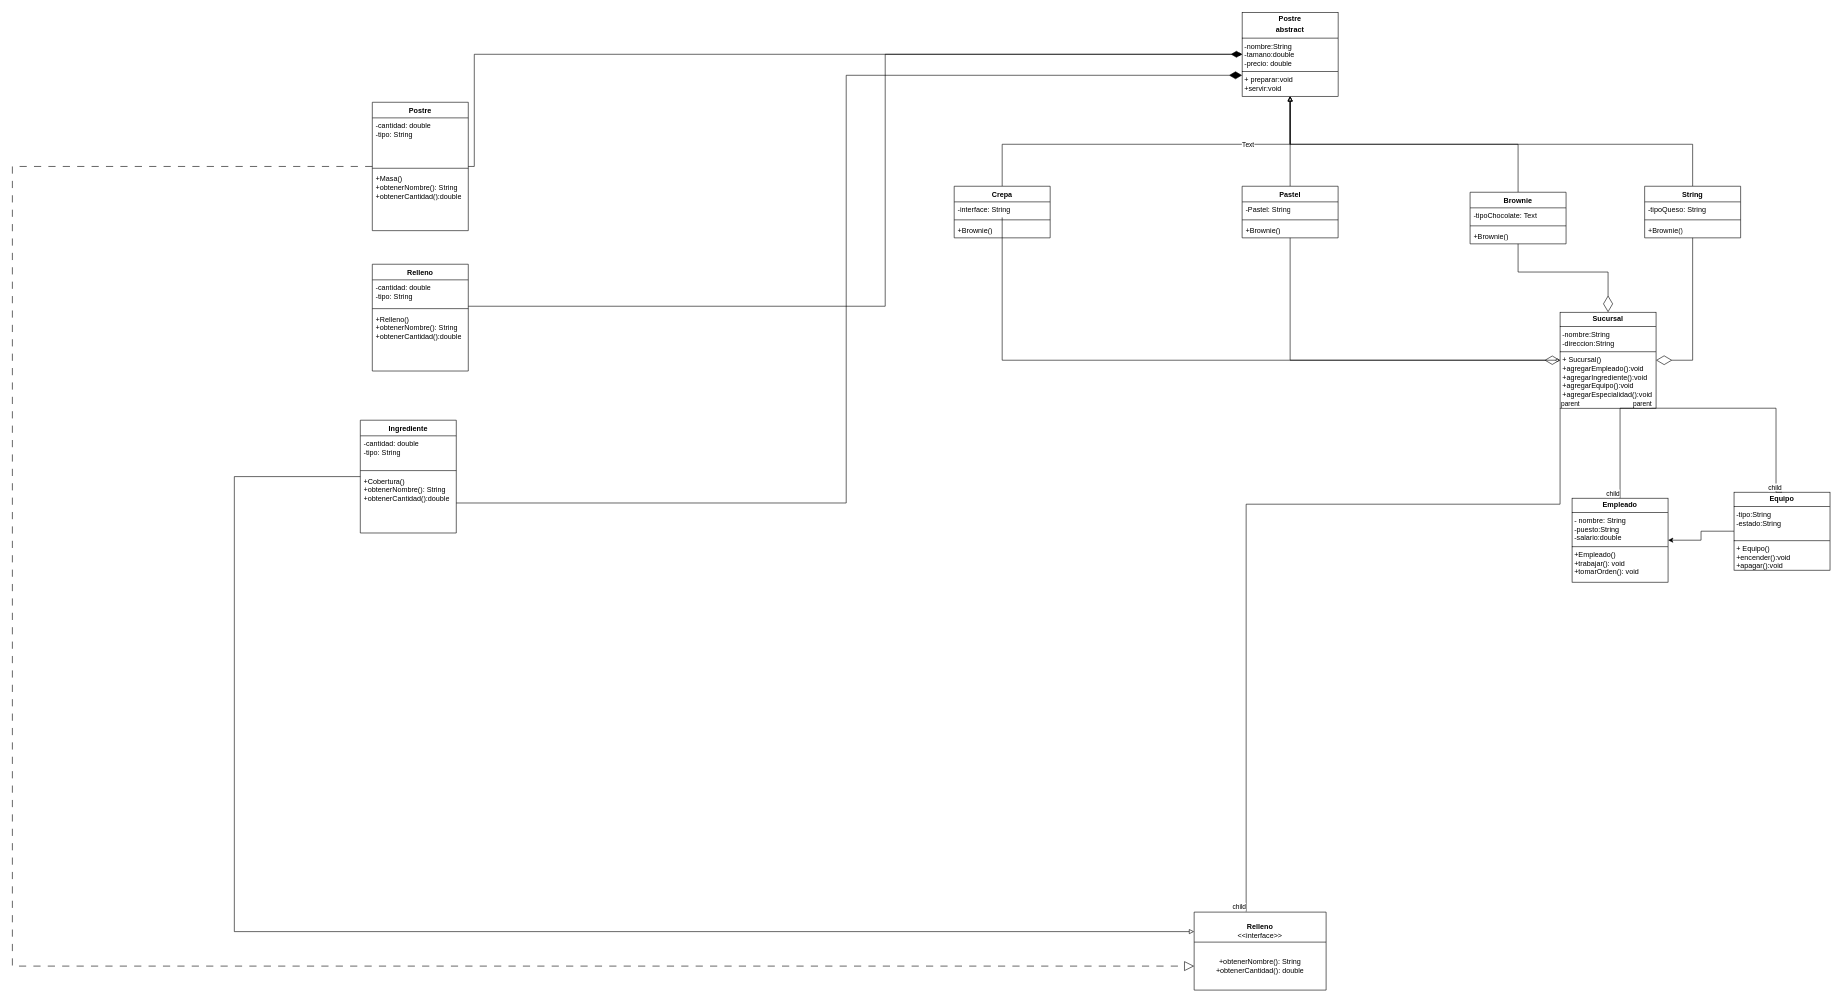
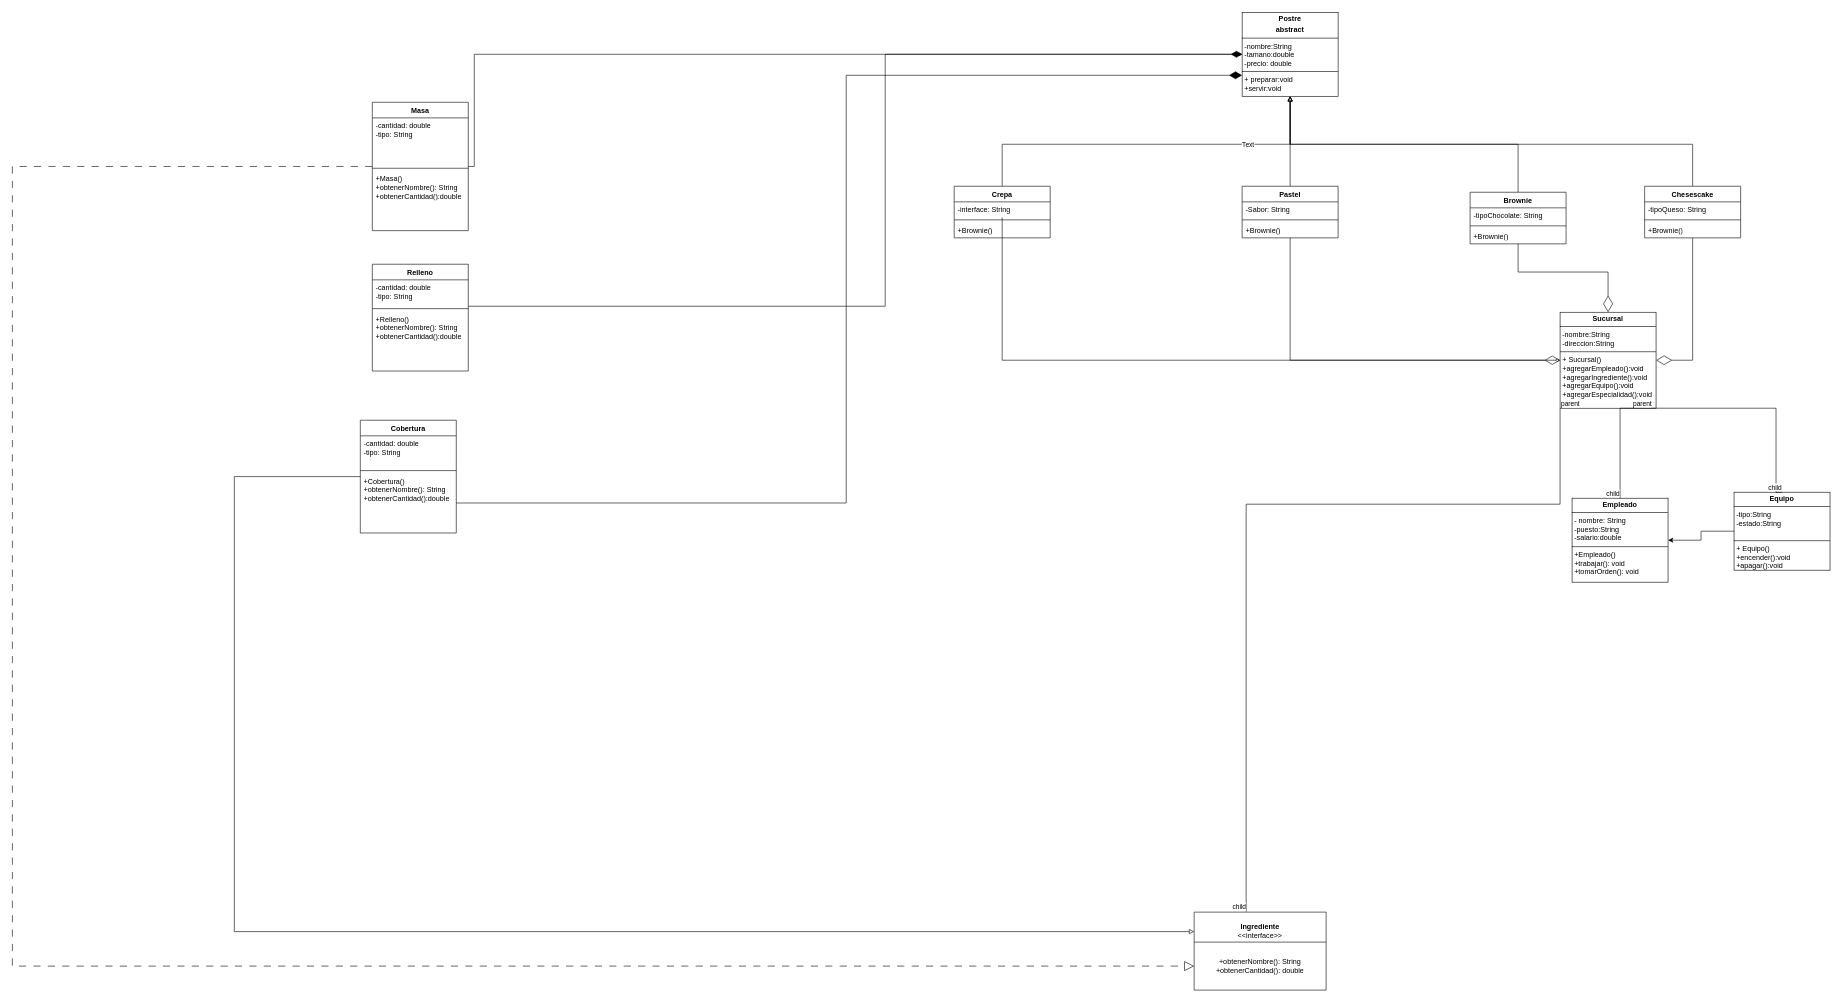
- <mxCell id="31" value="Postre" style="swimlane;fontStyle=1;align=center;verticalAlign=top;childLayout=stackLayout;horizontal=1;startSize=26;horizontalStack=0;resizeParent=1;resizeParentMax=0;resizeLast=0;collapsible=1;marginBottom=0;whiteSpace=wrap;html=1;" vertex="1" parent="1"><mxGeometry x="620" y="170" width="160" height="214" as="geometry" /></mxCell>
+ <mxCell id="31" value="Masa" style="swimlane;fontStyle=1;align=center;verticalAlign=top;childLayout=stackLayout;horizontal=1;startSize=26;horizontalStack=0;resizeParent=1;resizeParentMax=0;resizeLast=0;collapsible=1;marginBottom=0;whiteSpace=wrap;html=1;" vertex="1" parent="1"><mxGeometry x="620" y="170" width="160" height="214" as="geometry" /></mxCell>
- <mxCell id="23" value="String" style="swimlane;fontStyle=1;align=center;verticalAlign=top;childLayout=stackLayout;horizontal=1;startSize=26;horizontalStack=0;resizeParent=1;resizeParentMax=0;resizeLast=0;collapsible=1;marginBottom=0;whiteSpace=wrap;html=1;" vertex="1" parent="1"><mxGeometry x="2741" y="310" width="160" height="86" as="geometry" /></mxCell>
+ <mxCell id="23" value="Chesescake" style="swimlane;fontStyle=1;align=center;verticalAlign=top;childLayout=stackLayout;horizontal=1;startSize=26;horizontalStack=0;resizeParent=1;resizeParentMax=0;resizeLast=0;collapsible=1;marginBottom=0;whiteSpace=wrap;html=1;" vertex="1" parent="1"><mxGeometry x="2741" y="310" width="160" height="86" as="geometry" /></mxCell>
- <mxCell id="12" value="-Pastel: String" style="text;strokeColor=none;fillColor=none;align=left;verticalAlign=top;spacingLeft=4;spacingRight=4;overflow=hidden;rotatable=0;points=[[0,0.5],[1,0.5]];portConstraint=eastwest;whiteSpace=wrap;html=1;" vertex="1" parent="11"><mxGeometry y="26" width="160" height="26" as="geometry" /></mxCell>
+ <mxCell id="12" value="-Sabor: String" style="text;strokeColor=none;fillColor=none;align=left;verticalAlign=top;spacingLeft=4;spacingRight=4;overflow=hidden;rotatable=0;points=[[0,0.5],[1,0.5]];portConstraint=eastwest;whiteSpace=wrap;html=1;" vertex="1" parent="11"><mxGeometry y="26" width="160" height="26" as="geometry" /></mxCell>
- <mxCell id="18" value="-tipoChocolate: Text" style="text;strokeColor=none;fillColor=none;align=left;verticalAlign=top;spacingLeft=4;spacingRight=4;overflow=hidden;rotatable=0;points=[[0,0.5],[1,0.5]];portConstraint=eastwest;whiteSpace=wrap;html=1;" vertex="1" parent="17"><mxGeometry y="26" width="160" height="26" as="geometry" /></mxCell>
+ <mxCell id="18" value="-tipoChocolate: String" style="text;strokeColor=none;fillColor=none;align=left;verticalAlign=top;spacingLeft=4;spacingRight=4;overflow=hidden;rotatable=0;points=[[0,0.5],[1,0.5]];portConstraint=eastwest;whiteSpace=wrap;html=1;" vertex="1" parent="17"><mxGeometry y="26" width="160" height="26" as="geometry" /></mxCell>
- <mxCell id="41" value="Ingrediente" style="swimlane;fontStyle=1;align=center;verticalAlign=top;childLayout=stackLayout;horizontal=1;startSize=26;horizontalStack=0;resizeParent=1;resizeParentMax=0;resizeLast=0;collapsible=1;marginBottom=0;whiteSpace=wrap;html=1;" vertex="1" parent="1"><mxGeometry x="600" y="700" width="160" height="188" as="geometry" /></mxCell>
+ <mxCell id="41" value="Cobertura" style="swimlane;fontStyle=1;align=center;verticalAlign=top;childLayout=stackLayout;horizontal=1;startSize=26;horizontalStack=0;resizeParent=1;resizeParentMax=0;resizeLast=0;collapsible=1;marginBottom=0;whiteSpace=wrap;html=1;" vertex="1" parent="1"><mxGeometry x="600" y="700" width="160" height="188" as="geometry" /></mxCell>
- <mxCell id="27" value="&lt;div&gt;&lt;br&gt;&lt;/div&gt;&lt;div&gt;Relleno&lt;/div&gt;&lt;div&gt;&lt;span style=&quot;font-weight: 400;&quot;&gt;&amp;lt;&amp;lt;interface&amp;gt;&amp;gt;&lt;/span&gt;&lt;br&gt;&lt;/div&gt;" style="swimlane;fontStyle=1;align=center;verticalAlign=middle;childLayout=stackLayout;horizontal=1;startSize=50;horizontalStack=0;resizeParent=1;resizeParentMax=0;resizeLast=0;collapsible=0;marginBottom=0;html=1;whiteSpace=wrap;" vertex="1" parent="1"><mxGeometry x="1990" y="1520" width="220" height="130" as="geometry" /></mxCell>
+ <mxCell id="27" value="&lt;div&gt;&lt;br&gt;&lt;/div&gt;&lt;div&gt;Ingrediente&lt;/div&gt;&lt;div&gt;&lt;span style=&quot;font-weight: 400;&quot;&gt;&amp;lt;&amp;lt;interface&amp;gt;&amp;gt;&lt;/span&gt;&lt;br&gt;&lt;/div&gt;" style="swimlane;fontStyle=1;align=center;verticalAlign=middle;childLayout=stackLayout;horizontal=1;startSize=50;horizontalStack=0;resizeParent=1;resizeParentMax=0;resizeLast=0;collapsible=0;marginBottom=0;html=1;whiteSpace=wrap;" vertex="1" parent="1"><mxGeometry x="1990" y="1520" width="220" height="130" as="geometry" /></mxCell>
